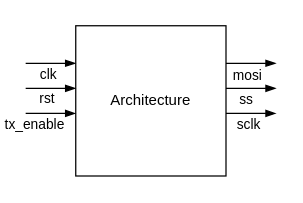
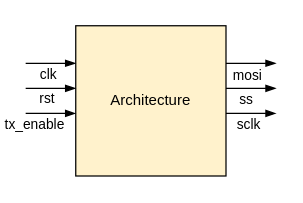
- <mxCell id="2" value="Architecture" style="whiteSpace=wrap;html=1;aspect=fixed;" parent="1" vertex="1"><mxGeometry x="60" y="20" width="120" height="120" as="geometry" /></mxCell>
+ <mxCell id="2" value="Architecture" style="whiteSpace=wrap;html=1;aspect=fixed;fillColor=#fff2cc;" parent="1" vertex="1"><mxGeometry x="60" y="20" width="120" height="120" as="geometry" /></mxCell>
